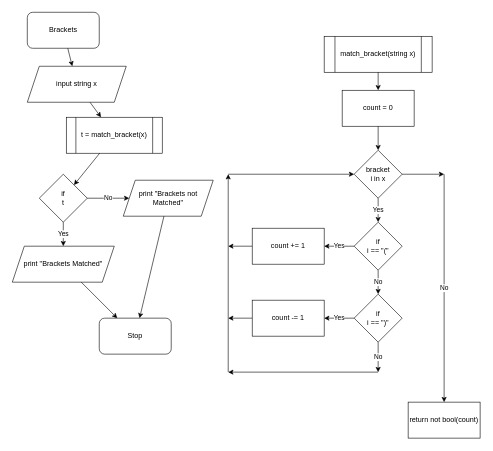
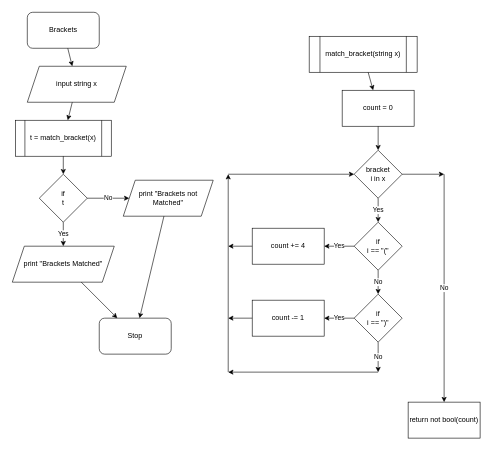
- <mxCell id="16" value="match_bracket(string x)" style="shape=process;whiteSpace=wrap;html=1;backgroundOutline=1;" vertex="1" parent="1"><mxGeometry x="540" y="60" width="180" height="60" as="geometry" /></mxCell>
+ <mxCell id="16" value="match_bracket(string x)" style="shape=process;whiteSpace=wrap;html=1;backgroundOutline=1;" vertex="1" parent="1"><mxGeometry x="515" y="60" width="180" height="60" as="geometry" /></mxCell>
- <mxCell id="4" value="t = match_bracket(x)" style="shape=process;whiteSpace=wrap;html=1;backgroundOutline=1;" vertex="1" parent="1"><mxGeometry x="110" y="195" width="160" height="60" as="geometry" /></mxCell>
+ <mxCell id="4" value="t = match_bracket(x)" style="shape=process;whiteSpace=wrap;html=1;backgroundOutline=1;" vertex="1" parent="1"><mxGeometry x="25" y="200" width="160" height="60" as="geometry" /></mxCell>
- <mxCell id="22" value="count += 1" style="rounded=0;whiteSpace=wrap;html=1;" vertex="1" parent="1"><mxGeometry x="420" y="380" width="120" height="60" as="geometry" /></mxCell>
+ <mxCell id="22" value="count += 4" style="rounded=0;whiteSpace=wrap;html=1;" vertex="1" parent="1"><mxGeometry x="420" y="380" width="120" height="60" as="geometry" /></mxCell>
